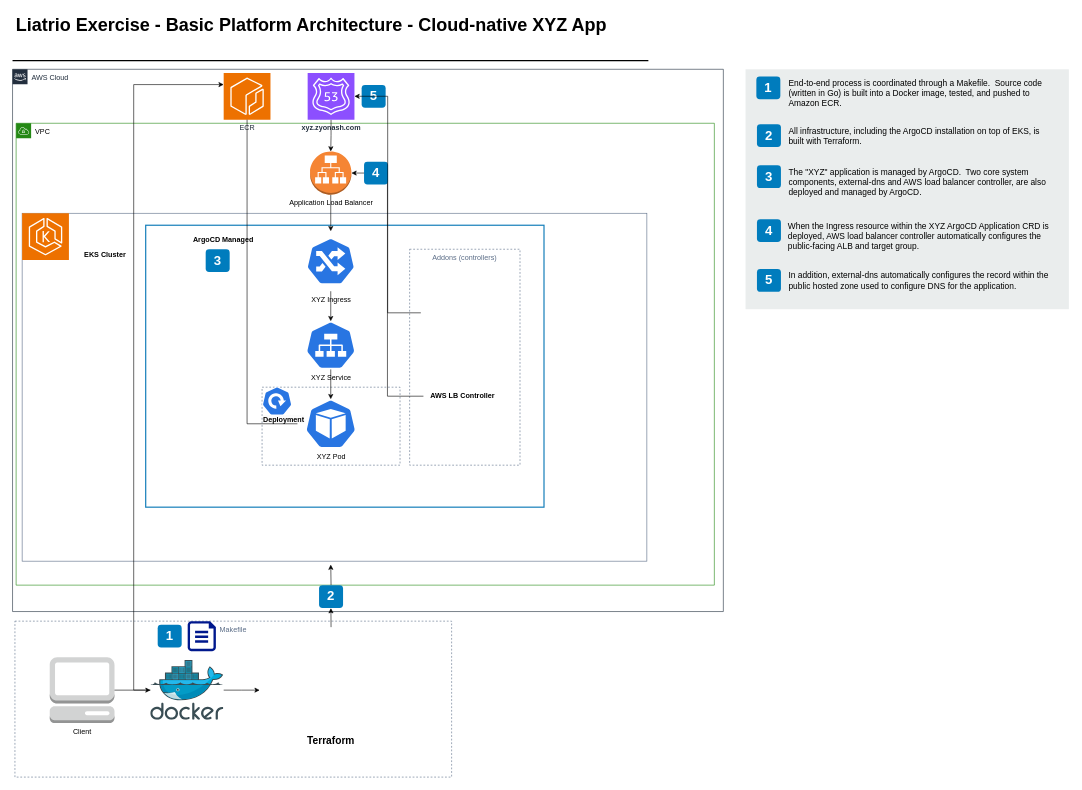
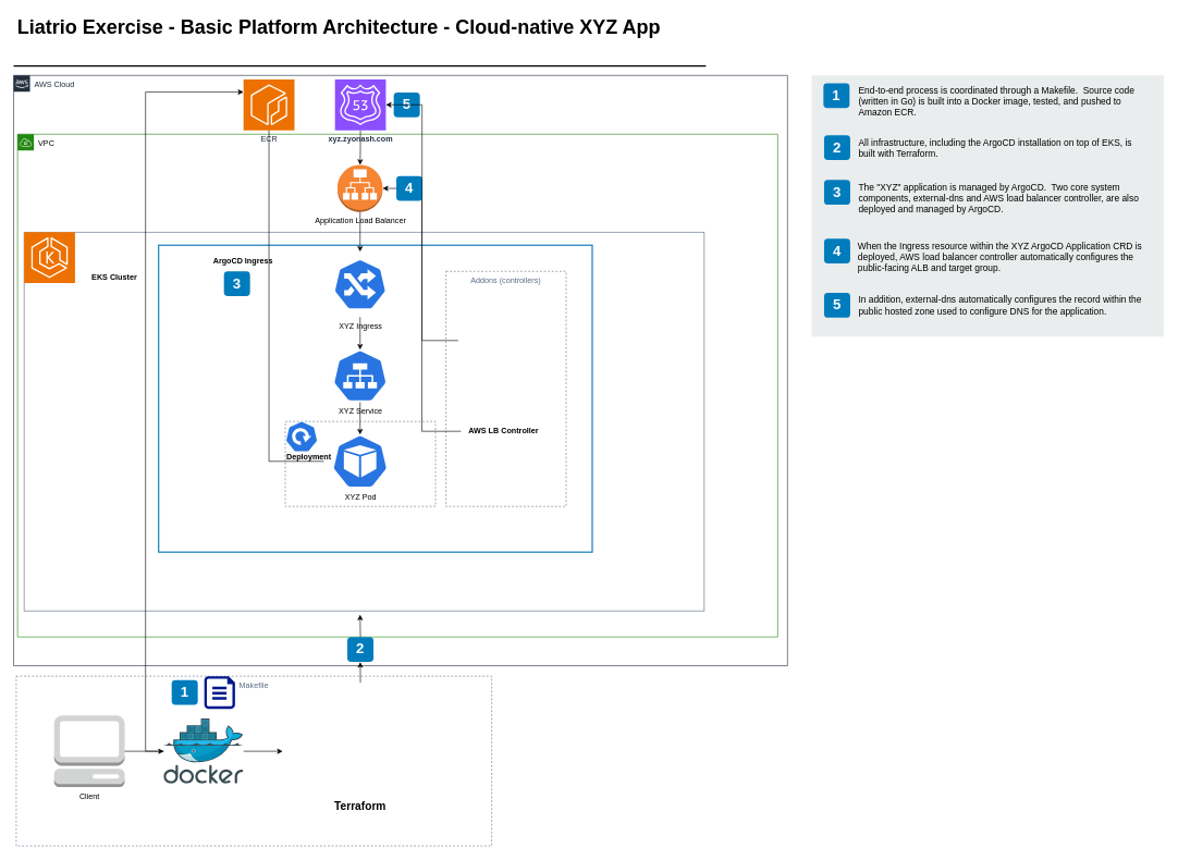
- <mxCell id="20" value="ArgoCD Managed" style="text;html=1;align=center;verticalAlign=middle;resizable=0;points=[];autosize=1;strokeColor=none;fillColor=none;fontStyle=1" vertex="1" parent="4"><mxGeometry x="285" y="180" width="120" height="30" as="geometry" /></mxCell>
+ <mxCell id="20" value="ArgoCD Ingress" style="text;html=1;align=center;verticalAlign=middle;resizable=0;points=[];autosize=1;strokeColor=none;fillColor=none;fontStyle=1" vertex="1" parent="4"><mxGeometry x="285" y="180" width="120" height="30" as="geometry" /></mxCell>
